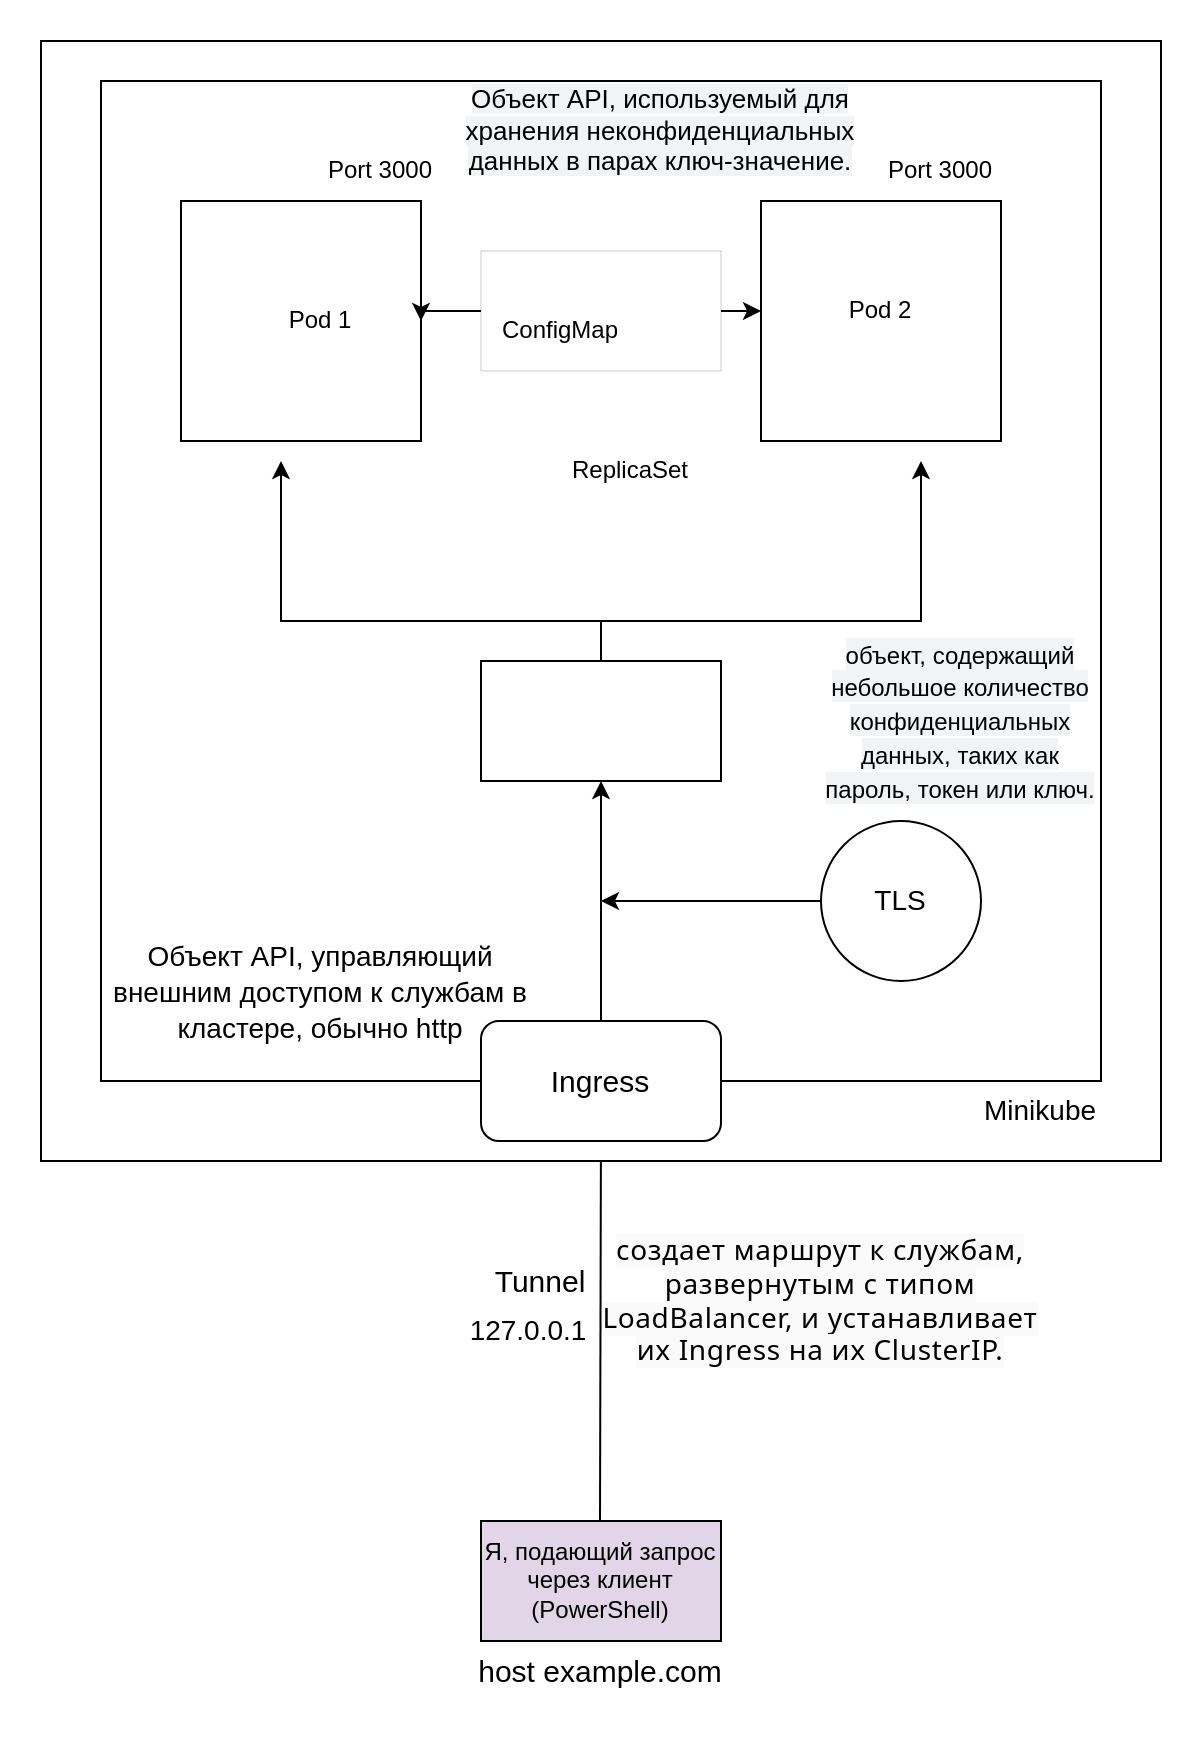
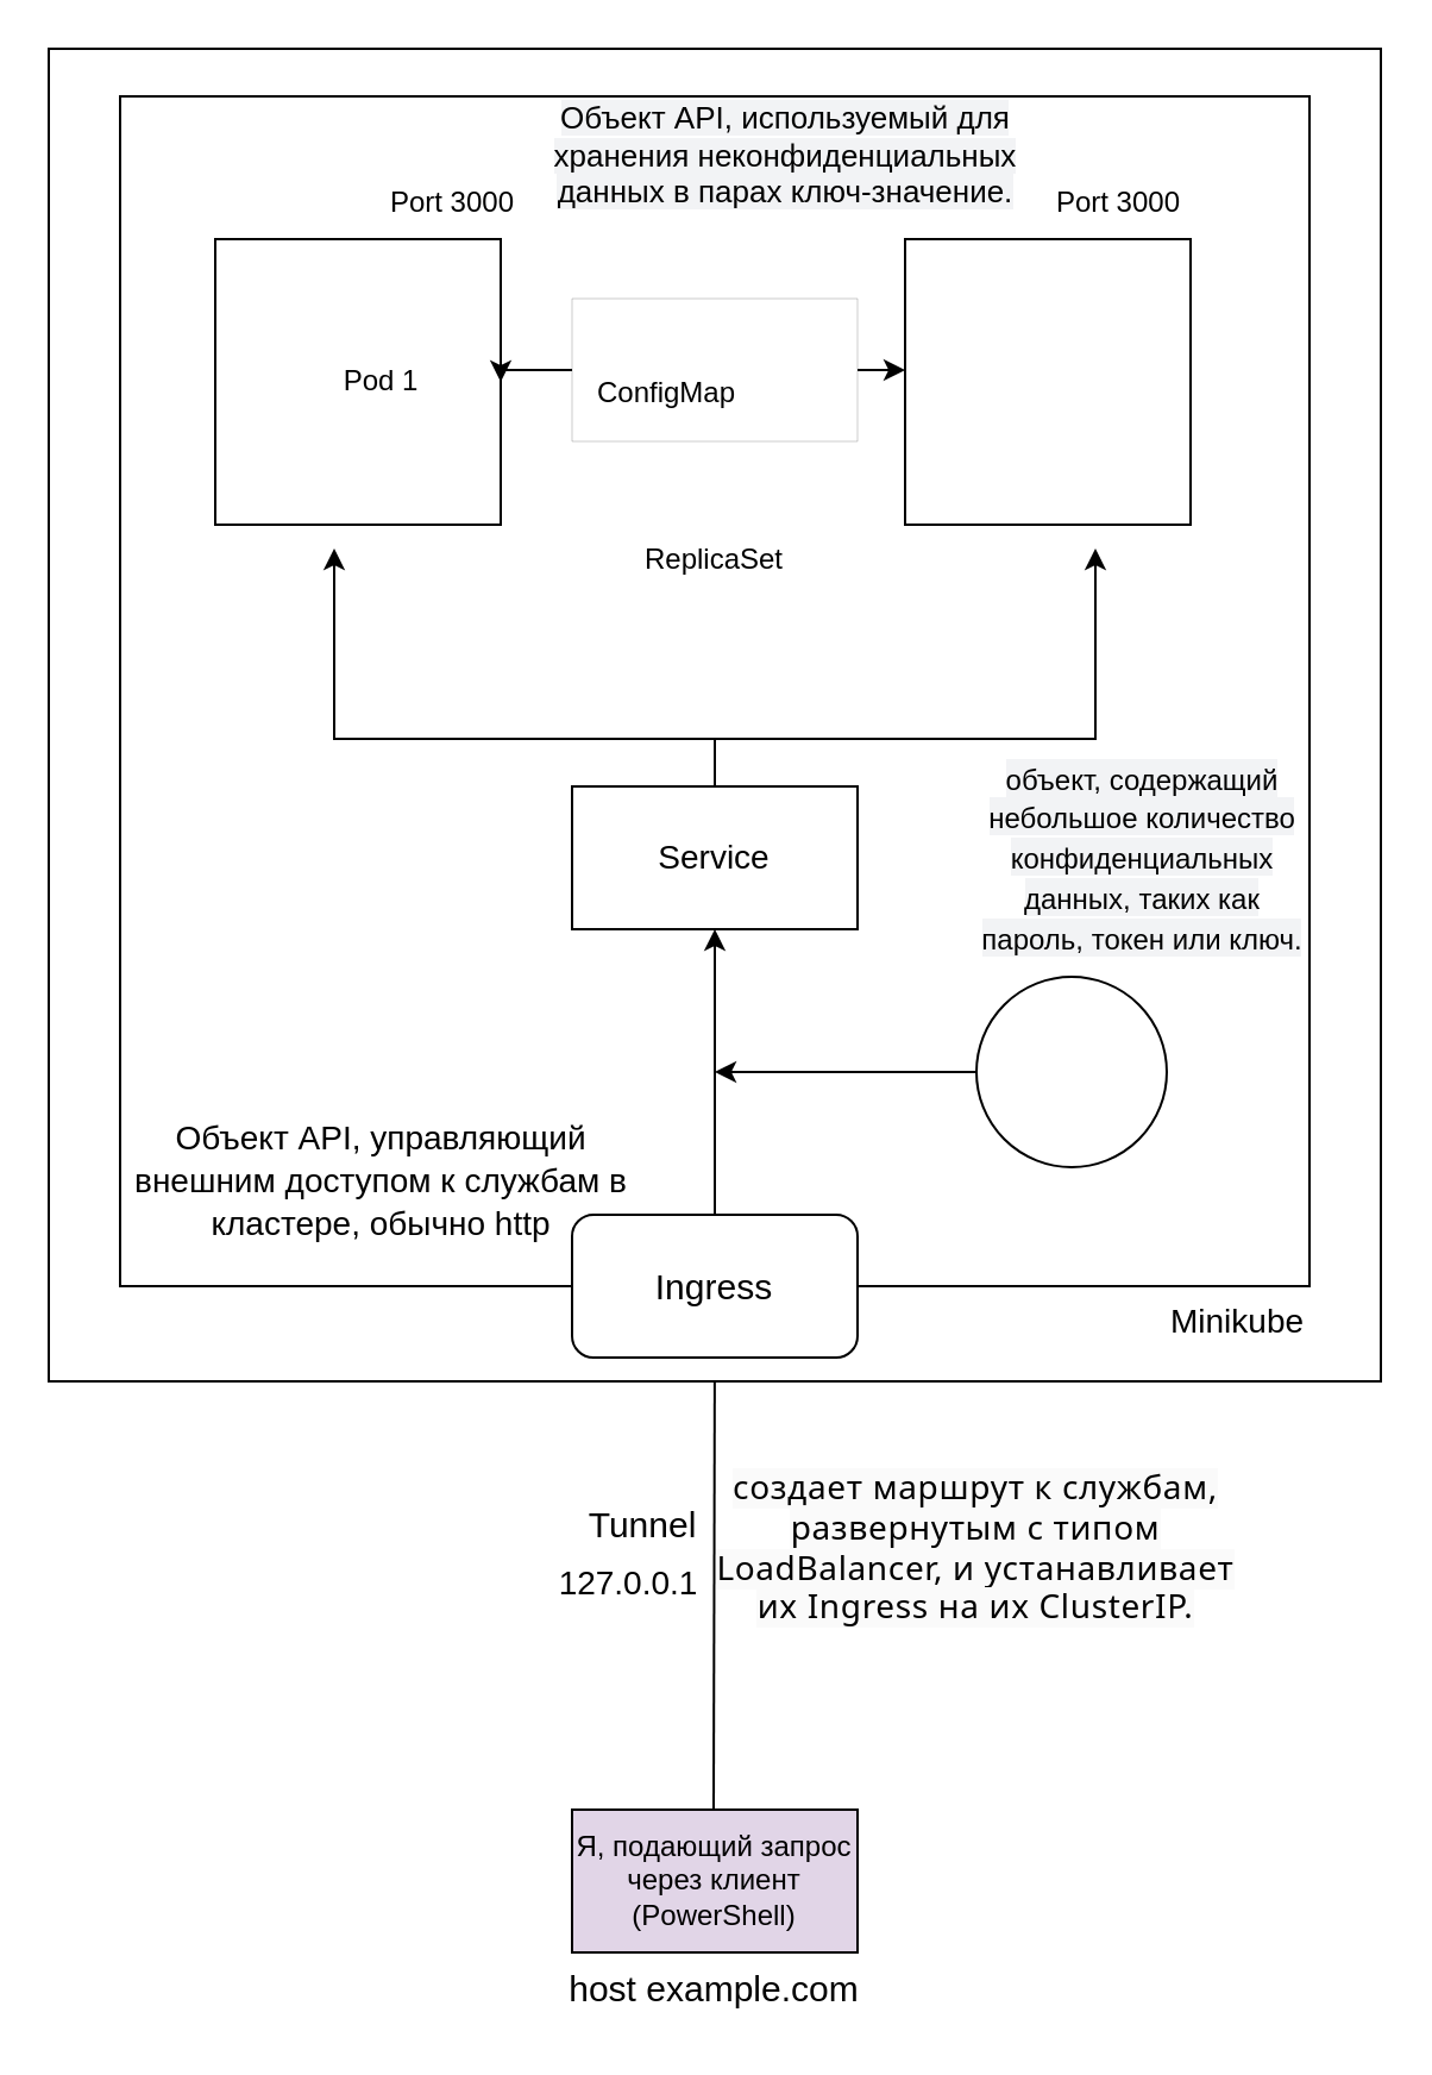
- <mxCell id="29" value="Pod 2" style="text;html=1;strokeColor=none;fillColor=none;align=center;verticalAlign=middle;whiteSpace=wrap;rounded=0;strokeWidth=0;fontSize=12;" vertex="1" parent="1"><mxGeometry x="410" y="140" width="60" height="30" as="geometry" /></mxCell>
- <mxCell id="27" value="ReplicaSet" style="text;html=1;strokeColor=none;fillColor=none;align=center;verticalAlign=middle;whiteSpace=wrap;rounded=0;fontSize=12;strokeWidth=0;" vertex="1" parent="1"><mxGeometry x="285" y="220" width="60" height="30" as="geometry" /></mxCell>
+ <mxCell id="27" value="ReplicaSet" style="text;html=1;strokeColor=none;fillColor=none;align=center;verticalAlign=middle;whiteSpace=wrap;rounded=0;fontSize=12;strokeWidth=0;" vertex="1" parent="1"><mxGeometry x="270" y="220" width="60" height="30" as="geometry" /></mxCell>
+ <mxCell id="18" value="Service" style="text;html=1;strokeColor=none;fillColor=none;align=center;verticalAlign=middle;whiteSpace=wrap;rounded=0;fontSize=14;" vertex="1" parent="1"><mxGeometry x="270" y="345" width="60" height="30" as="geometry" /></mxCell>
- <mxCell id="21" value="TLS" style="text;html=1;strokeColor=none;fillColor=none;align=center;verticalAlign=middle;whiteSpace=wrap;rounded=0;fontSize=14;" vertex="1" parent="1"><mxGeometry x="420" y="435" width="60" height="30" as="geometry" /></mxCell>
